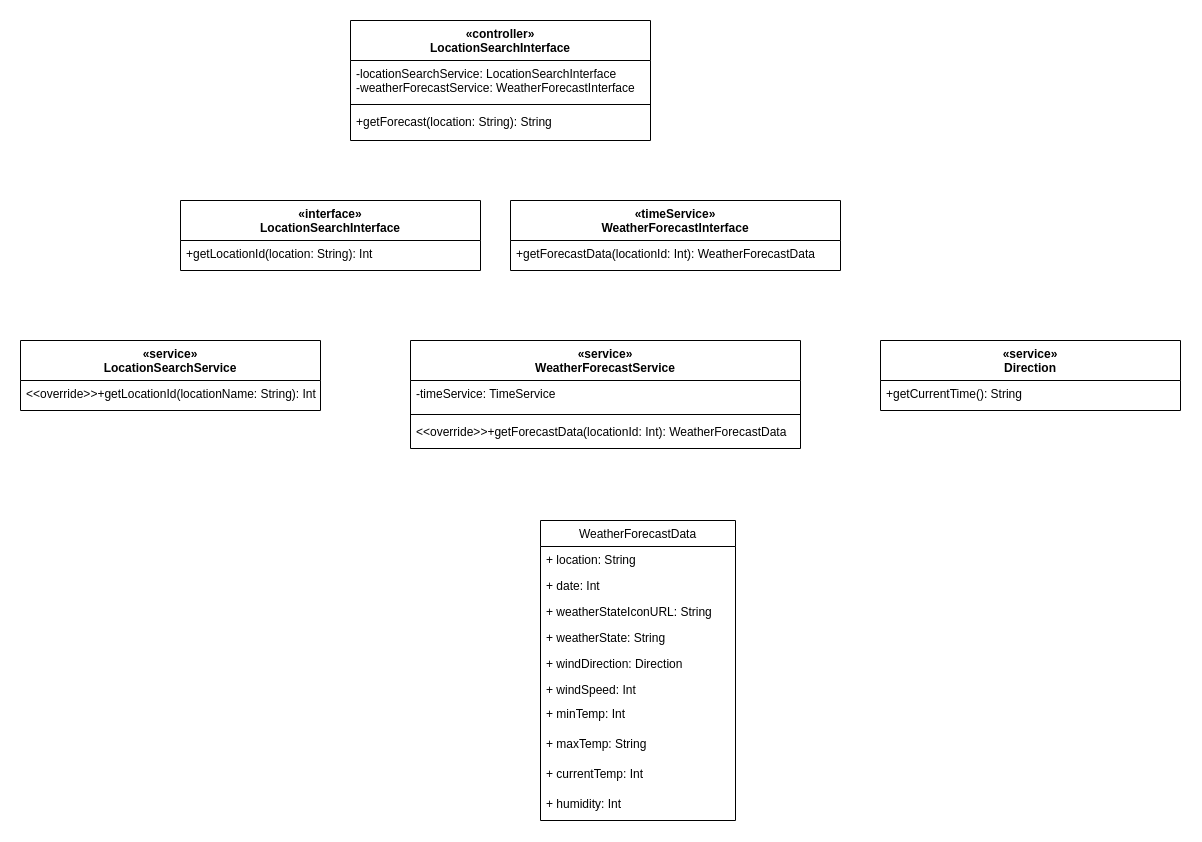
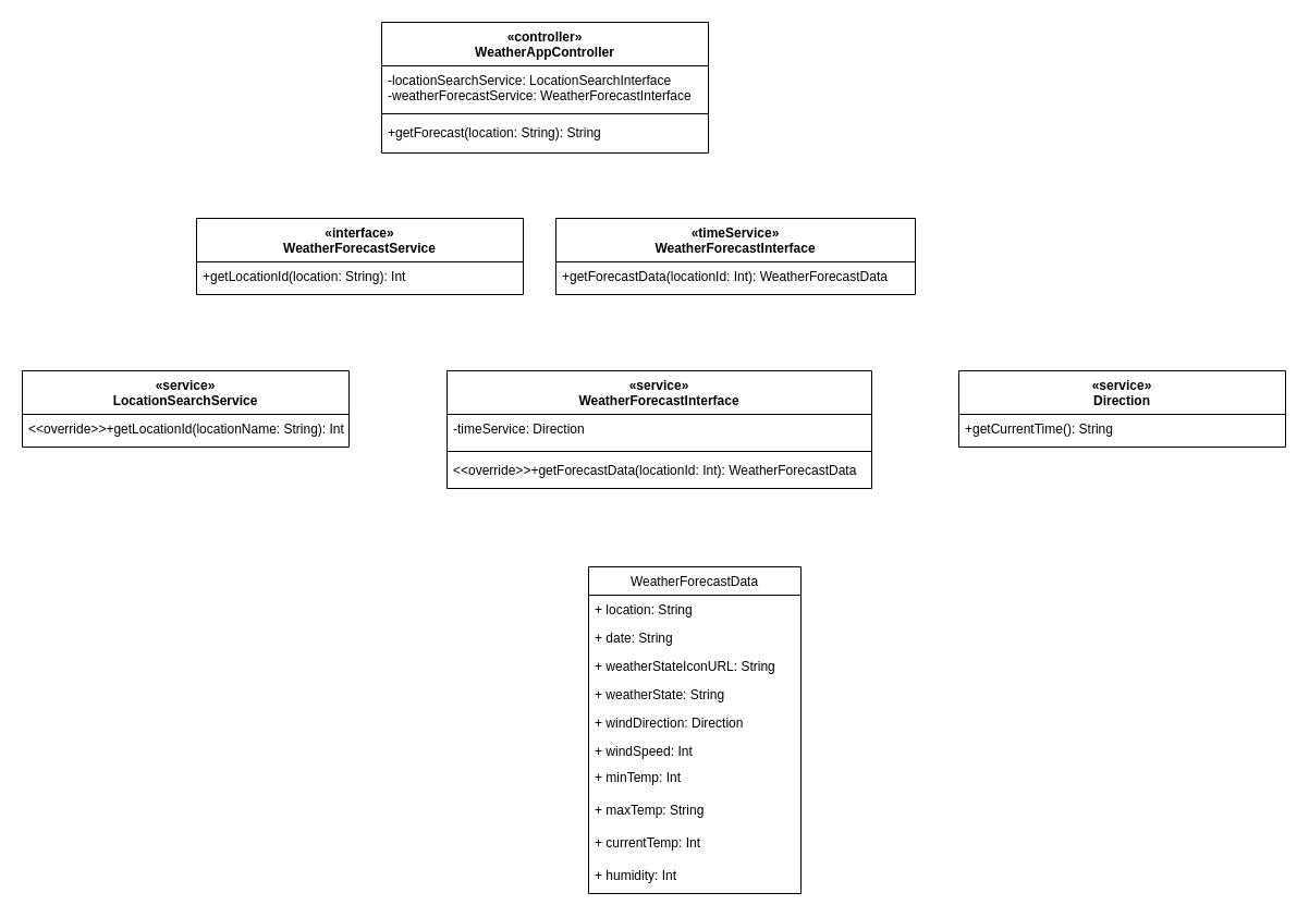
- <mxCell id="2" value="«controller»&#10;LocationSearchInterface&#10;&#10;" style="swimlane;fontStyle=1;align=center;verticalAlign=top;childLayout=stackLayout;horizontal=1;startSize=40;horizontalStack=0;resizeParent=1;resizeParentMax=0;resizeLast=0;collapsible=1;marginBottom=0;" vertex="1" parent="1"><mxGeometry x="350" y="20" width="300" height="120" as="geometry"><mxRectangle x="210" y="70" width="100" height="26" as="alternateBounds" /></mxGeometry></mxCell>
+ <mxCell id="2" value="«controller»&#10;WeatherAppController&#10;&#10;" style="swimlane;fontStyle=1;align=center;verticalAlign=top;childLayout=stackLayout;horizontal=1;startSize=40;horizontalStack=0;resizeParent=1;resizeParentMax=0;resizeLast=0;collapsible=1;marginBottom=0;" vertex="1" parent="1"><mxGeometry x="350" y="20" width="300" height="120" as="geometry"><mxRectangle x="210" y="70" width="100" height="26" as="alternateBounds" /></mxGeometry></mxCell>
- <mxCell id="6" value="«interface»&#10;LocationSearchInterface&#10;" style="swimlane;fontStyle=1;align=center;verticalAlign=top;childLayout=stackLayout;horizontal=1;startSize=40;horizontalStack=0;resizeParent=1;resizeParentMax=0;resizeLast=0;collapsible=1;marginBottom=0;" vertex="1" parent="1"><mxGeometry x="180" y="200" width="300" height="70" as="geometry"><mxRectangle x="210" y="70" width="100" height="26" as="alternateBounds" /></mxGeometry></mxCell>
+ <mxCell id="6" value="«interface»&#10;WeatherForecastService&#10;" style="swimlane;fontStyle=1;align=center;verticalAlign=top;childLayout=stackLayout;horizontal=1;startSize=40;horizontalStack=0;resizeParent=1;resizeParentMax=0;resizeLast=0;collapsible=1;marginBottom=0;" vertex="1" parent="1"><mxGeometry x="180" y="200" width="300" height="70" as="geometry"><mxRectangle x="210" y="70" width="100" height="26" as="alternateBounds" /></mxGeometry></mxCell>
- <mxCell id="14" value="«service»&#10;WeatherForecastService&#10;&#10;" style="swimlane;fontStyle=1;align=center;verticalAlign=top;childLayout=stackLayout;horizontal=1;startSize=40;horizontalStack=0;resizeParent=1;resizeParentMax=0;resizeLast=0;collapsible=1;marginBottom=0;" vertex="1" parent="1"><mxGeometry x="410" y="340" width="390" height="108" as="geometry"><mxRectangle x="210" y="70" width="100" height="26" as="alternateBounds" /></mxGeometry></mxCell>
+ <mxCell id="14" value="«service»&#10;WeatherForecastInterface&#10;&#10;" style="swimlane;fontStyle=1;align=center;verticalAlign=top;childLayout=stackLayout;horizontal=1;startSize=40;horizontalStack=0;resizeParent=1;resizeParentMax=0;resizeLast=0;collapsible=1;marginBottom=0;" vertex="1" parent="1"><mxGeometry x="410" y="340" width="390" height="108" as="geometry"><mxRectangle x="210" y="70" width="100" height="26" as="alternateBounds" /></mxGeometry></mxCell>
- <mxCell id="15" value="-timeService: TimeService" style="text;strokeColor=none;fillColor=none;align=left;verticalAlign=top;spacingLeft=4;spacingRight=4;overflow=hidden;rotatable=0;points=[[0,0.5],[1,0.5]];portConstraint=eastwest;" vertex="1" parent="14"><mxGeometry y="40" width="390" height="30" as="geometry" /></mxCell>
+ <mxCell id="15" value="-timeService: Direction" style="text;strokeColor=none;fillColor=none;align=left;verticalAlign=top;spacingLeft=4;spacingRight=4;overflow=hidden;rotatable=0;points=[[0,0.5],[1,0.5]];portConstraint=eastwest;" vertex="1" parent="14"><mxGeometry y="40" width="390" height="30" as="geometry" /></mxCell>
- <mxCell id="20" value="+ date: Int" style="text;strokeColor=none;fillColor=none;align=left;verticalAlign=top;spacingLeft=4;spacingRight=4;overflow=hidden;rotatable=0;points=[[0,0.5],[1,0.5]];portConstraint=eastwest;" vertex="1" parent="18"><mxGeometry y="52" width="195" height="26" as="geometry" /></mxCell>
+ <mxCell id="20" value="+ date: String" style="text;strokeColor=none;fillColor=none;align=left;verticalAlign=top;spacingLeft=4;spacingRight=4;overflow=hidden;rotatable=0;points=[[0,0.5],[1,0.5]];portConstraint=eastwest;" vertex="1" parent="18"><mxGeometry y="52" width="195" height="26" as="geometry" /></mxCell>
